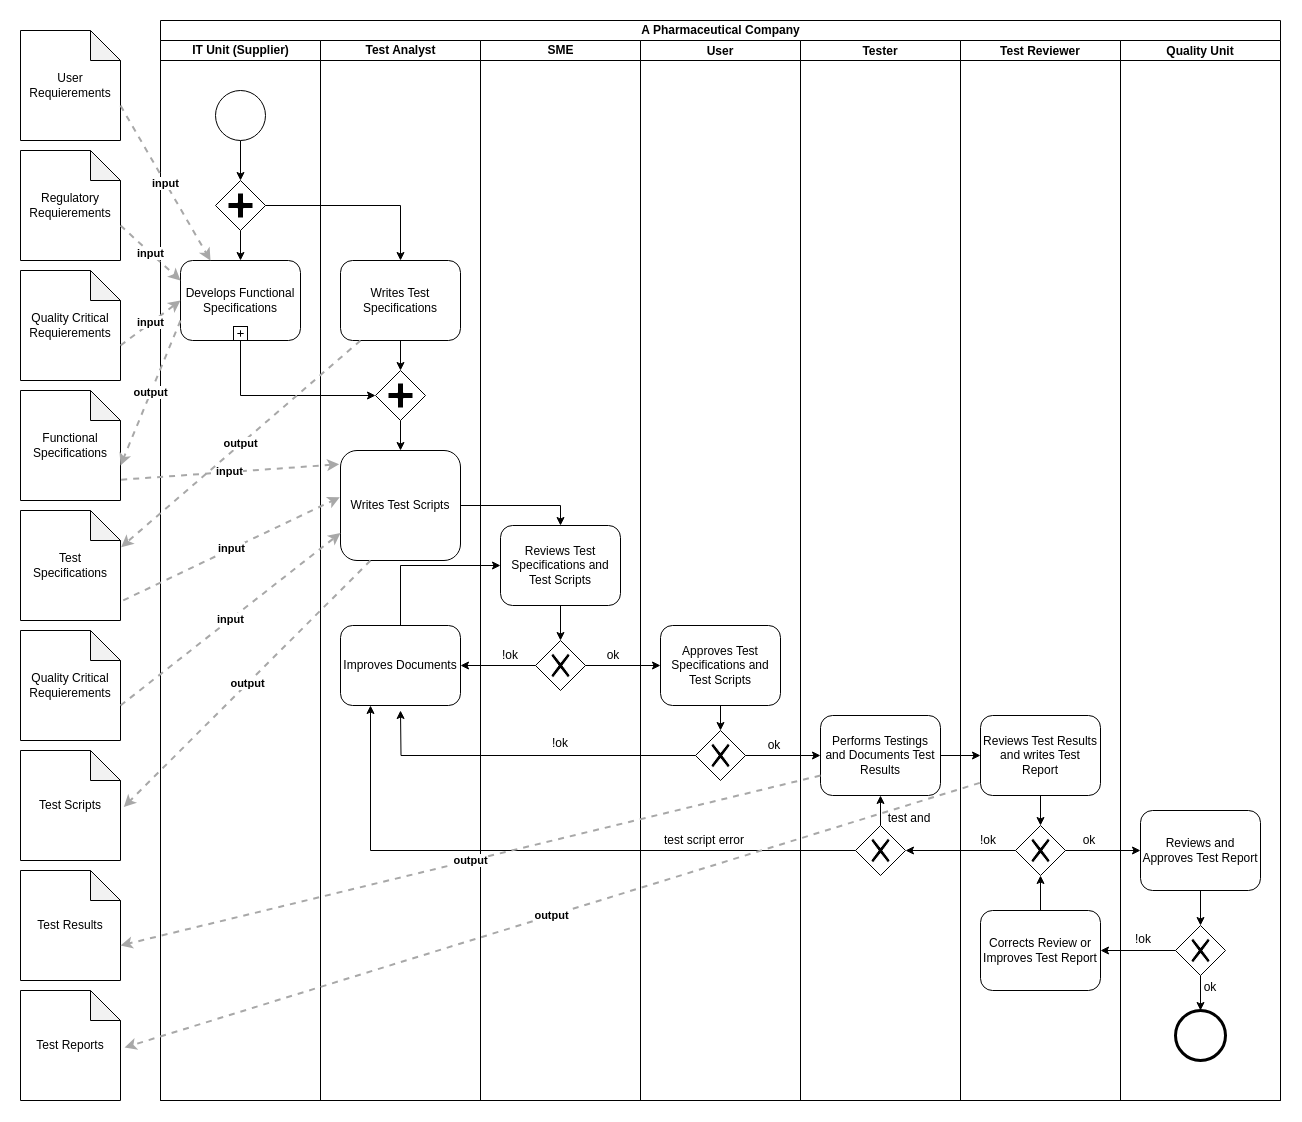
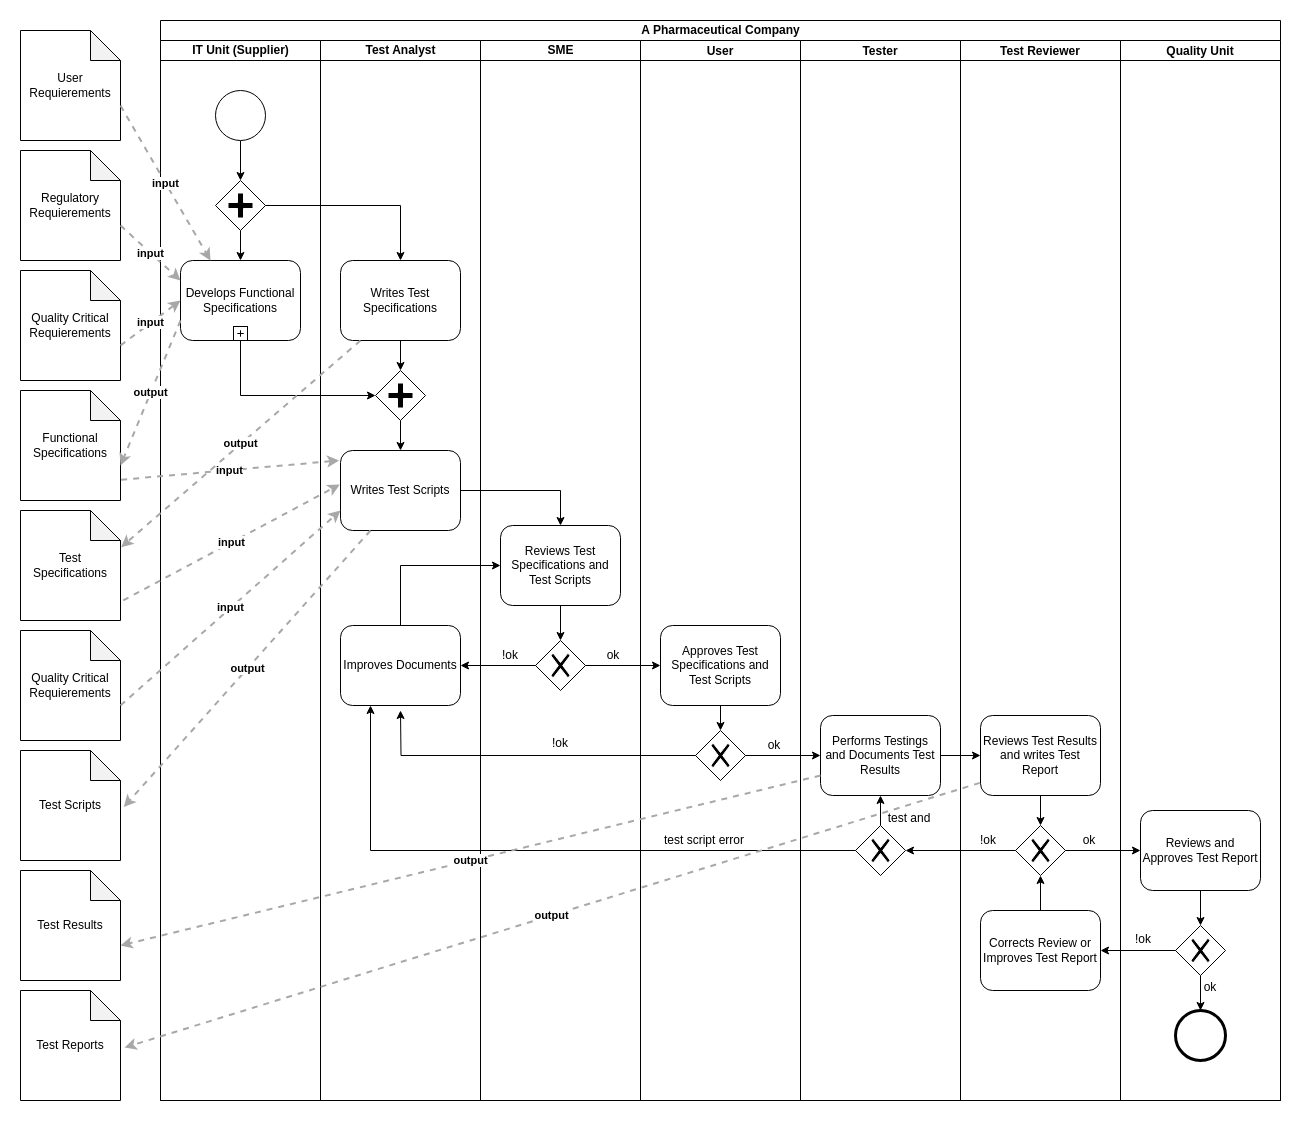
- <mxCell id="12" value="Writes Test Scripts" style="shape=ext;rounded=1;html=1;whiteSpace=wrap;" parent="10" vertex="1"><mxGeometry x="20" y="410" width="120" height="110" as="geometry" /></mxCell>
+ <mxCell id="12" value="Writes Test Scripts" style="shape=ext;rounded=1;html=1;whiteSpace=wrap;" parent="10" vertex="1"><mxGeometry x="20" y="410" width="120" height="80" as="geometry" /></mxCell>
